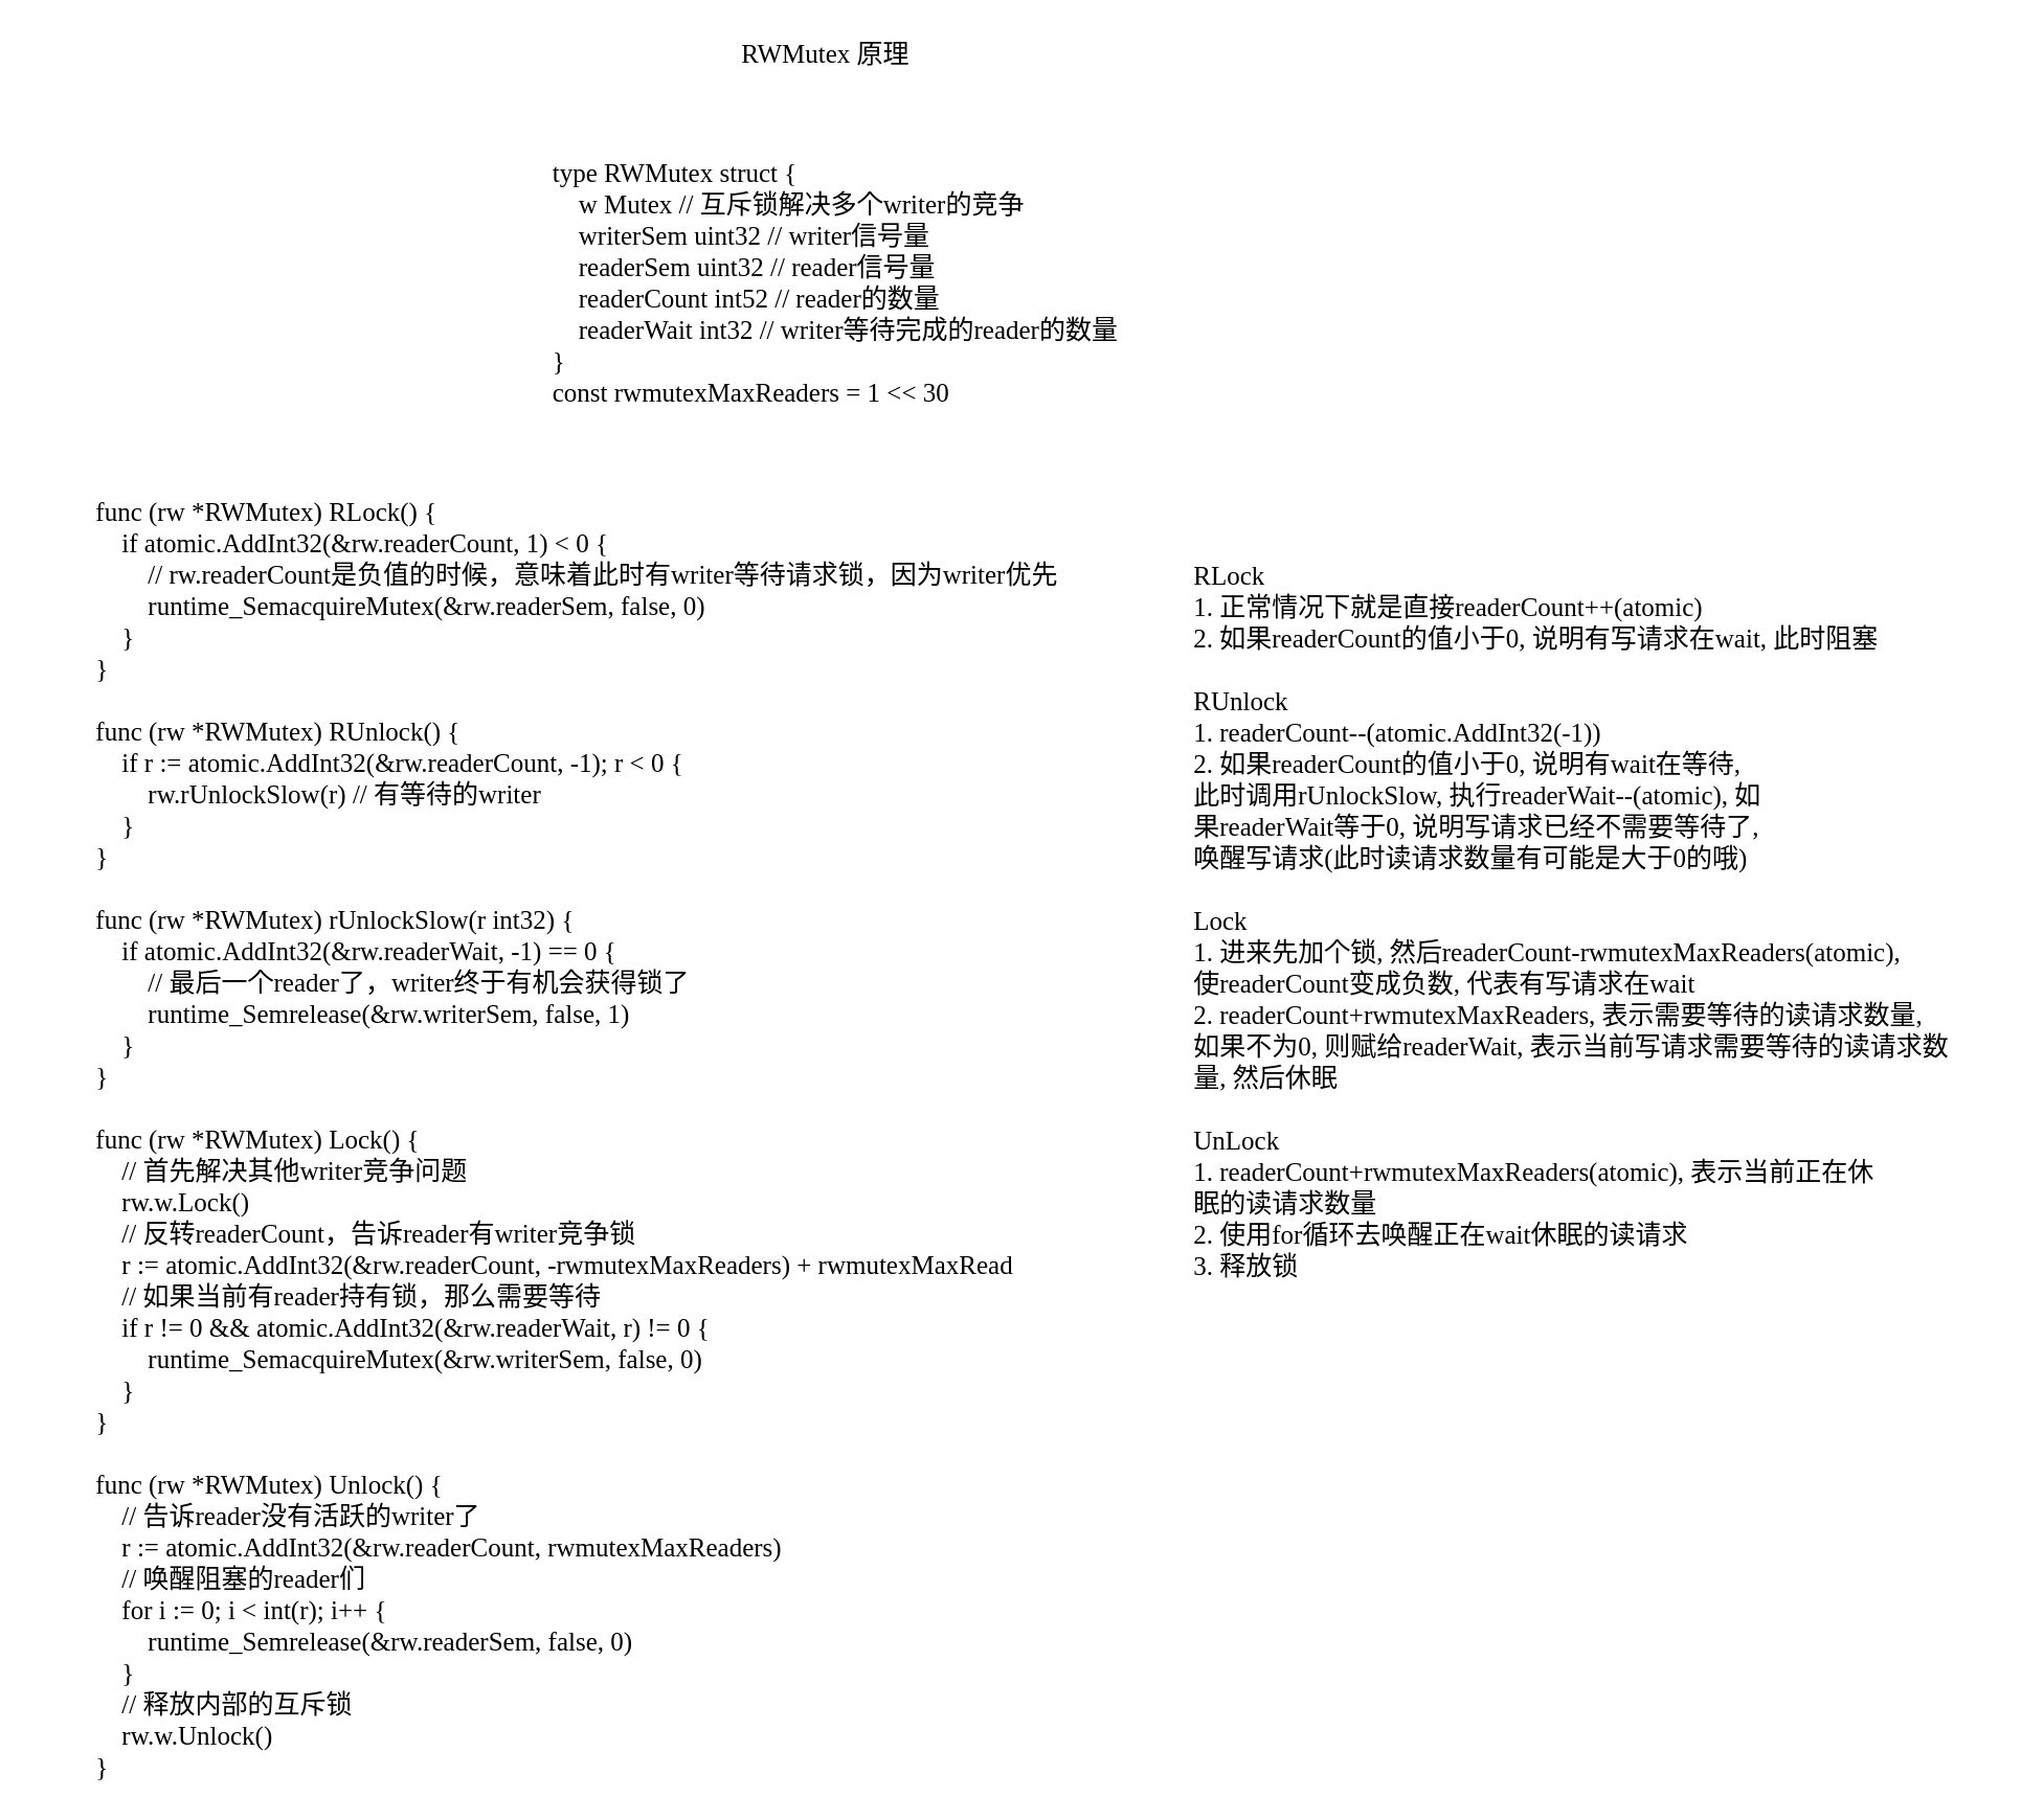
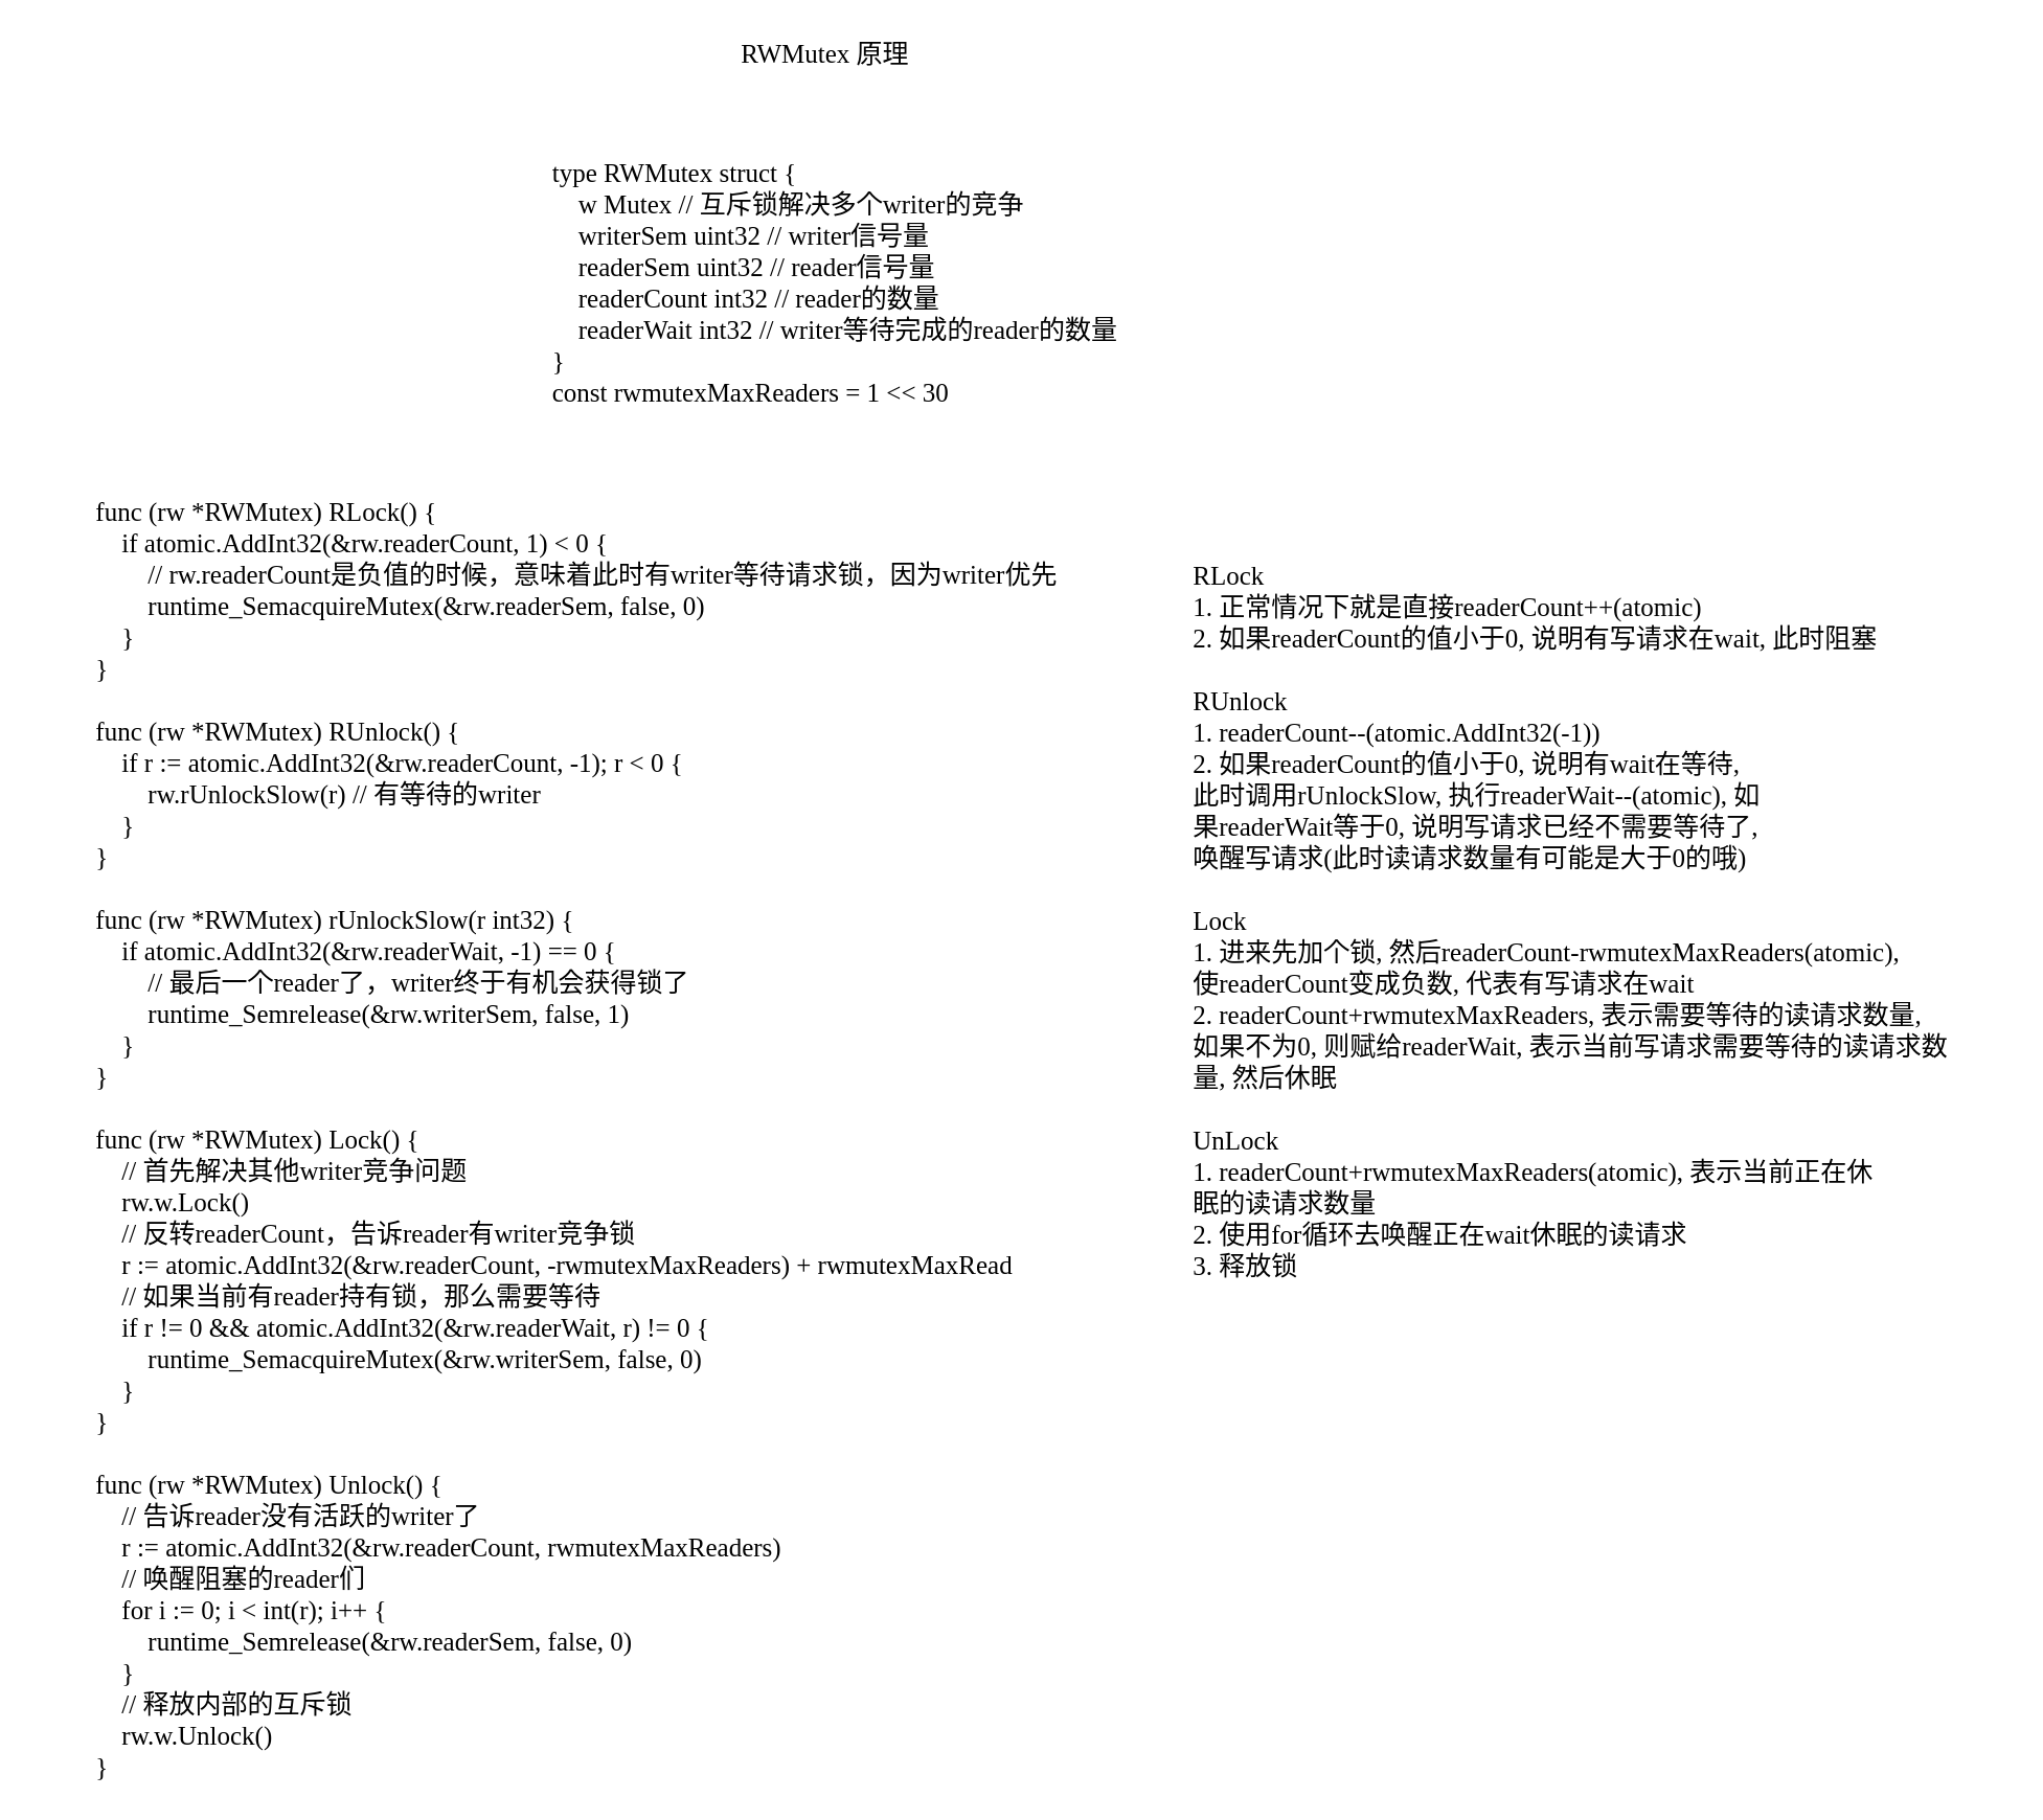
- <mxCell id="3" value="&lt;div&gt;type RWMutex struct {&lt;/div&gt;&lt;div&gt;&amp;nbsp; &amp;nbsp; w Mutex // 互斥锁解决多个writer的竞争&lt;/div&gt;&lt;div&gt;&amp;nbsp; &amp;nbsp; writerSem uint32 // writer信号量&lt;/div&gt;&lt;div&gt;&amp;nbsp; &amp;nbsp; readerSem uint32 // reader信号量&lt;/div&gt;&lt;div&gt;&amp;nbsp; &amp;nbsp; readerCount int52 // reader的数量&lt;/div&gt;&lt;div&gt;&amp;nbsp; &amp;nbsp; readerWait int32 // writer等待完成的reader的数量&lt;/div&gt;&lt;div&gt;}&lt;/div&gt;&lt;div&gt;const rwmutexMaxReaders = 1 &amp;lt;&amp;lt; 30&lt;/div&gt;" style="text;html=1;align=left;verticalAlign=middle;resizable=0;points=[];autosize=1;strokeColor=none;fillColor=none;fontSize=20;fontFamily=Architects Daughter;sketch=1;hachureGap=4;jiggle=2;fontSource=https%3A%2F%2Ffonts.googleapis.com%2Fcss%3Ffamily%3DArchitects%2BDaughter;" vertex="1" parent="1"><mxGeometry x="420" y="110" width="530" height="210" as="geometry" /></mxCell>
+ <mxCell id="3" value="&lt;div&gt;type RWMutex struct {&lt;/div&gt;&lt;div&gt;&amp;nbsp; &amp;nbsp; w Mutex // 互斥锁解决多个writer的竞争&lt;/div&gt;&lt;div&gt;&amp;nbsp; &amp;nbsp; writerSem uint32 // writer信号量&lt;/div&gt;&lt;div&gt;&amp;nbsp; &amp;nbsp; readerSem uint32 // reader信号量&lt;/div&gt;&lt;div&gt;&amp;nbsp; &amp;nbsp; readerCount int32 // reader的数量&lt;/div&gt;&lt;div&gt;&amp;nbsp; &amp;nbsp; readerWait int32 // writer等待完成的reader的数量&lt;/div&gt;&lt;div&gt;}&lt;/div&gt;&lt;div&gt;const rwmutexMaxReaders = 1 &amp;lt;&amp;lt; 30&lt;/div&gt;" style="text;html=1;align=left;verticalAlign=middle;resizable=0;points=[];autosize=1;strokeColor=none;fillColor=none;fontSize=20;fontFamily=Architects Daughter;sketch=1;hachureGap=4;jiggle=2;fontSource=https%3A%2F%2Ffonts.googleapis.com%2Fcss%3Ffamily%3DArchitects%2BDaughter;" vertex="1" parent="1"><mxGeometry x="420" y="110" width="530" height="210" as="geometry" /></mxCell>
